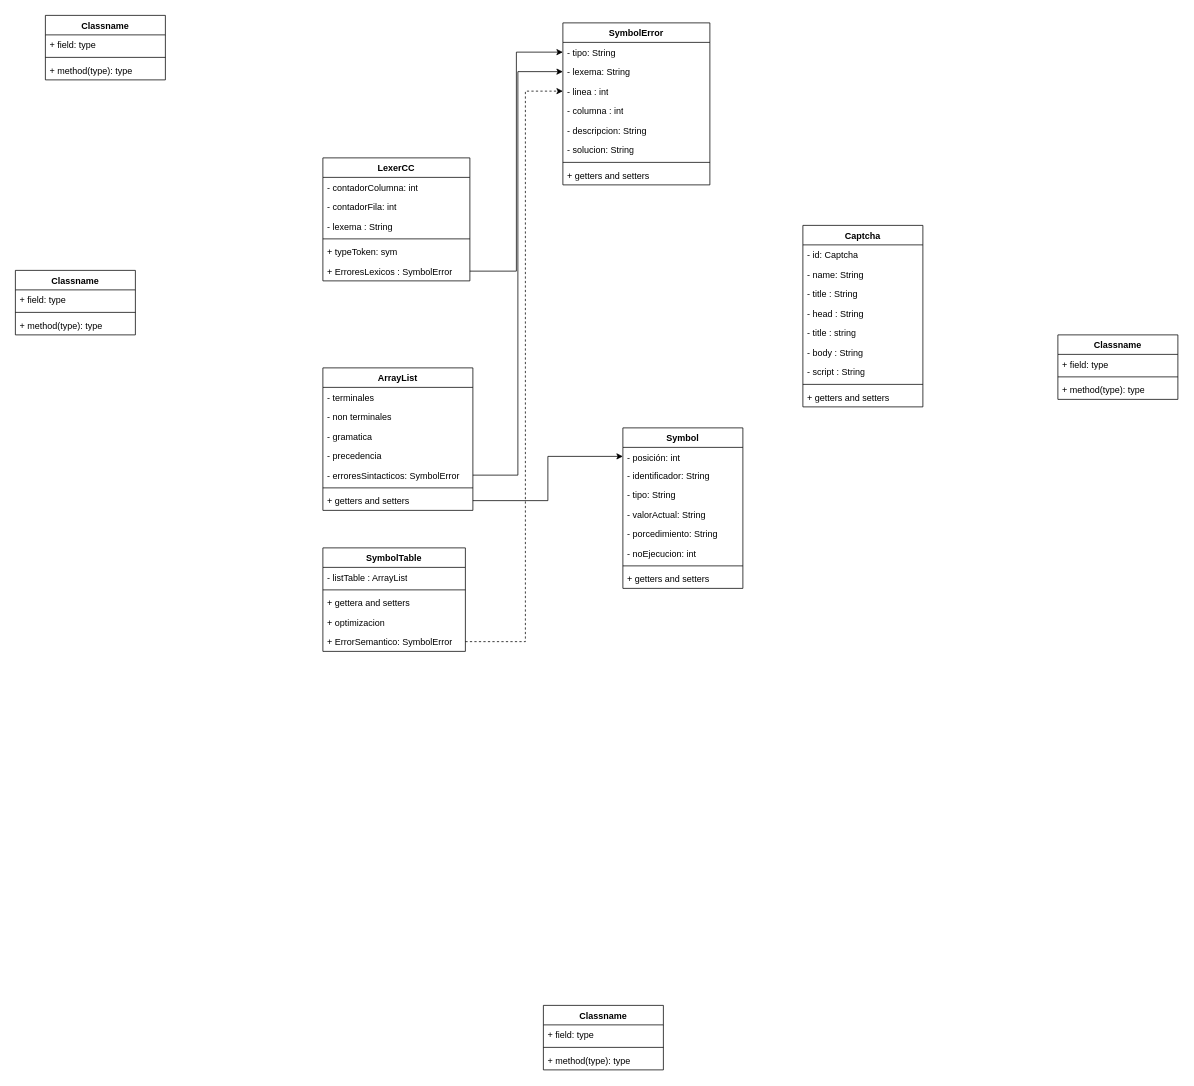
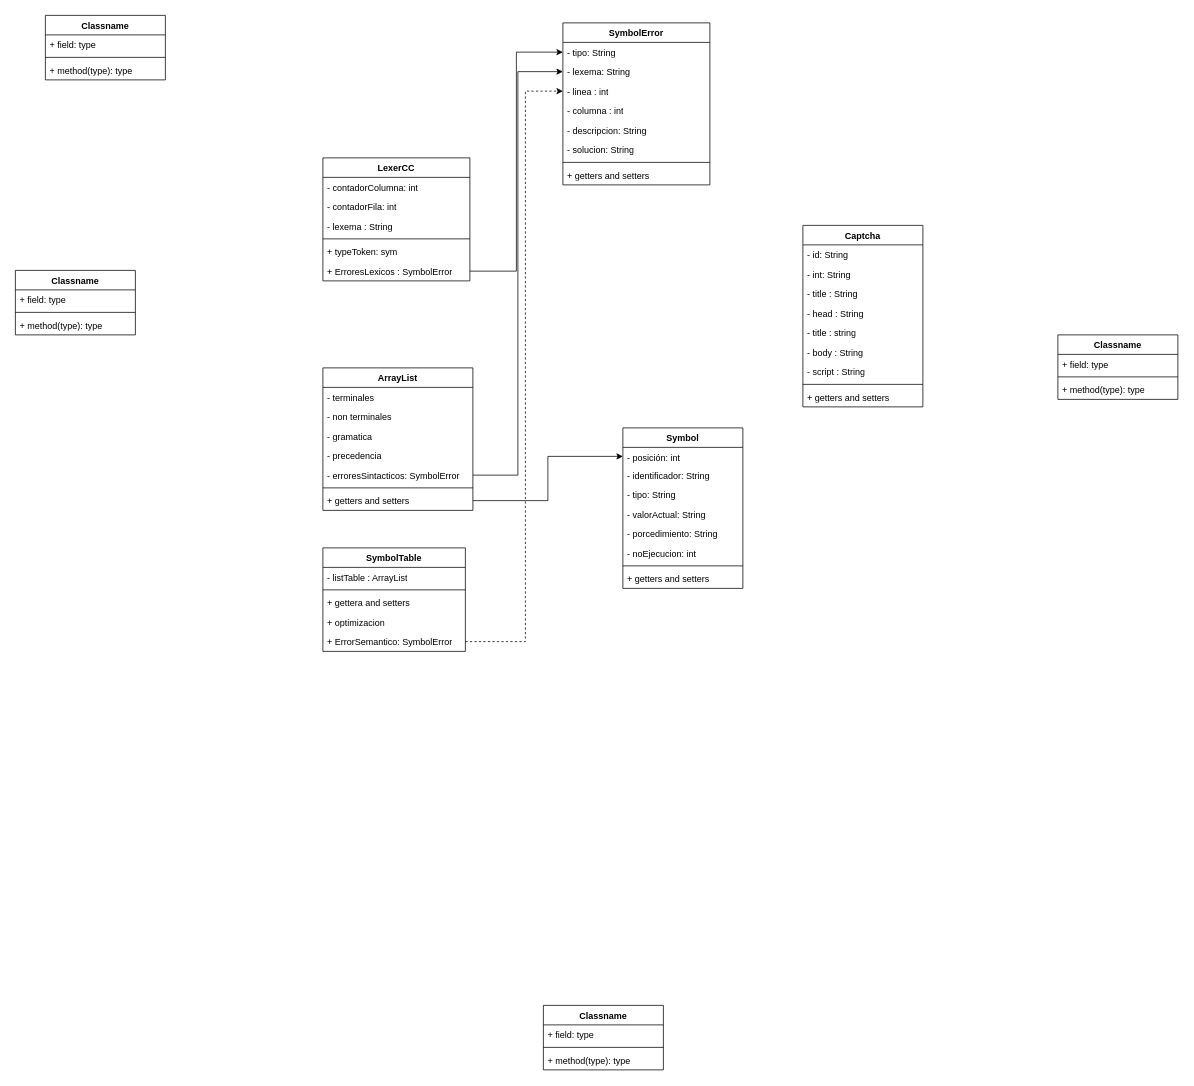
- <mxCell id="14" value="- id: Captcha" style="text;strokeColor=none;fillColor=none;align=left;verticalAlign=top;spacingLeft=4;spacingRight=4;overflow=hidden;rotatable=0;points=[[0,0.5],[1,0.5]];portConstraint=eastwest;whiteSpace=wrap;html=1;" parent="13" vertex="1"><mxGeometry y="26" width="160" height="26" as="geometry" /></mxCell>
+ <mxCell id="14" value="- id: String" style="text;strokeColor=none;fillColor=none;align=left;verticalAlign=top;spacingLeft=4;spacingRight=4;overflow=hidden;rotatable=0;points=[[0,0.5],[1,0.5]];portConstraint=eastwest;whiteSpace=wrap;html=1;" parent="13" vertex="1"><mxGeometry y="26" width="160" height="26" as="geometry" /></mxCell>
- <mxCell id="15" value="- name: String" style="text;strokeColor=none;fillColor=none;align=left;verticalAlign=top;spacingLeft=4;spacingRight=4;overflow=hidden;rotatable=0;points=[[0,0.5],[1,0.5]];portConstraint=eastwest;whiteSpace=wrap;html=1;" vertex="1" parent="13"><mxGeometry y="52" width="160" height="26" as="geometry" /></mxCell>
+ <mxCell id="15" value="- int: String" style="text;strokeColor=none;fillColor=none;align=left;verticalAlign=top;spacingLeft=4;spacingRight=4;overflow=hidden;rotatable=0;points=[[0,0.5],[1,0.5]];portConstraint=eastwest;whiteSpace=wrap;html=1;" vertex="1" parent="13"><mxGeometry y="52" width="160" height="26" as="geometry" /></mxCell>
